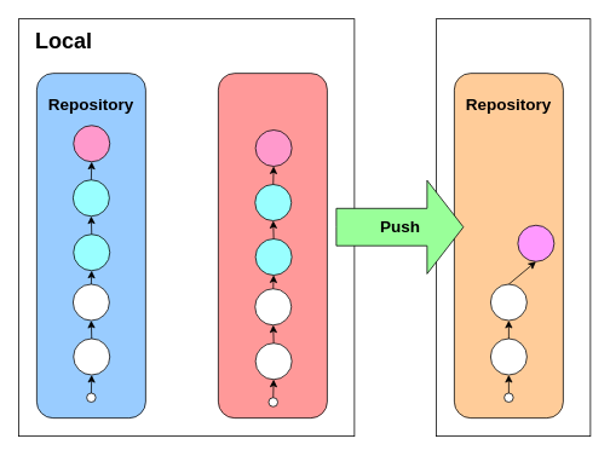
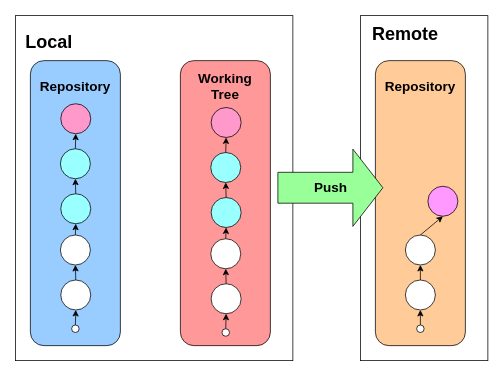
- <mxCell id="3" value="&lt;font style=&quot;font-size: 24px&quot;&gt;&lt;b&gt;Local&lt;/b&gt;&lt;/font&gt;" style="text;html=1;strokeColor=none;fillColor=none;align=center;verticalAlign=middle;whiteSpace=wrap;rounded=0;" vertex="1" parent="1"><mxGeometry x="30" y="30" width="80" height="30" as="geometry" /></mxCell>
+ <mxCell id="3" value="&lt;font style=&quot;font-size: 24px&quot;&gt;&lt;b&gt;Local&lt;/b&gt;&lt;/font&gt;" style="text;html=1;strokeColor=none;fillColor=none;align=center;verticalAlign=middle;whiteSpace=wrap;rounded=0;" vertex="1" parent="1"><mxGeometry x="25" y="40" width="80" height="30" as="geometry" /></mxCell>
+ <mxCell id="10" value="&lt;font style=&quot;font-size: 24px&quot;&gt;&lt;b&gt;Remote&lt;/b&gt;&lt;/font&gt;" style="text;html=1;strokeColor=none;fillColor=none;align=center;verticalAlign=middle;whiteSpace=wrap;rounded=0;" vertex="1" parent="1"><mxGeometry x="490" y="30" width="100" height="30" as="geometry" /></mxCell>
+ <mxCell id="7" value="&lt;font style=&quot;font-size: 18px&quot;&gt;&lt;b&gt;Working Tree&lt;/b&gt;&lt;/font&gt;" style="text;html=1;strokeColor=none;fillColor=none;align=center;verticalAlign=middle;whiteSpace=wrap;rounded=0;" vertex="1" parent="1"><mxGeometry x="255" y="90" width="90" height="50" as="geometry" /></mxCell>
